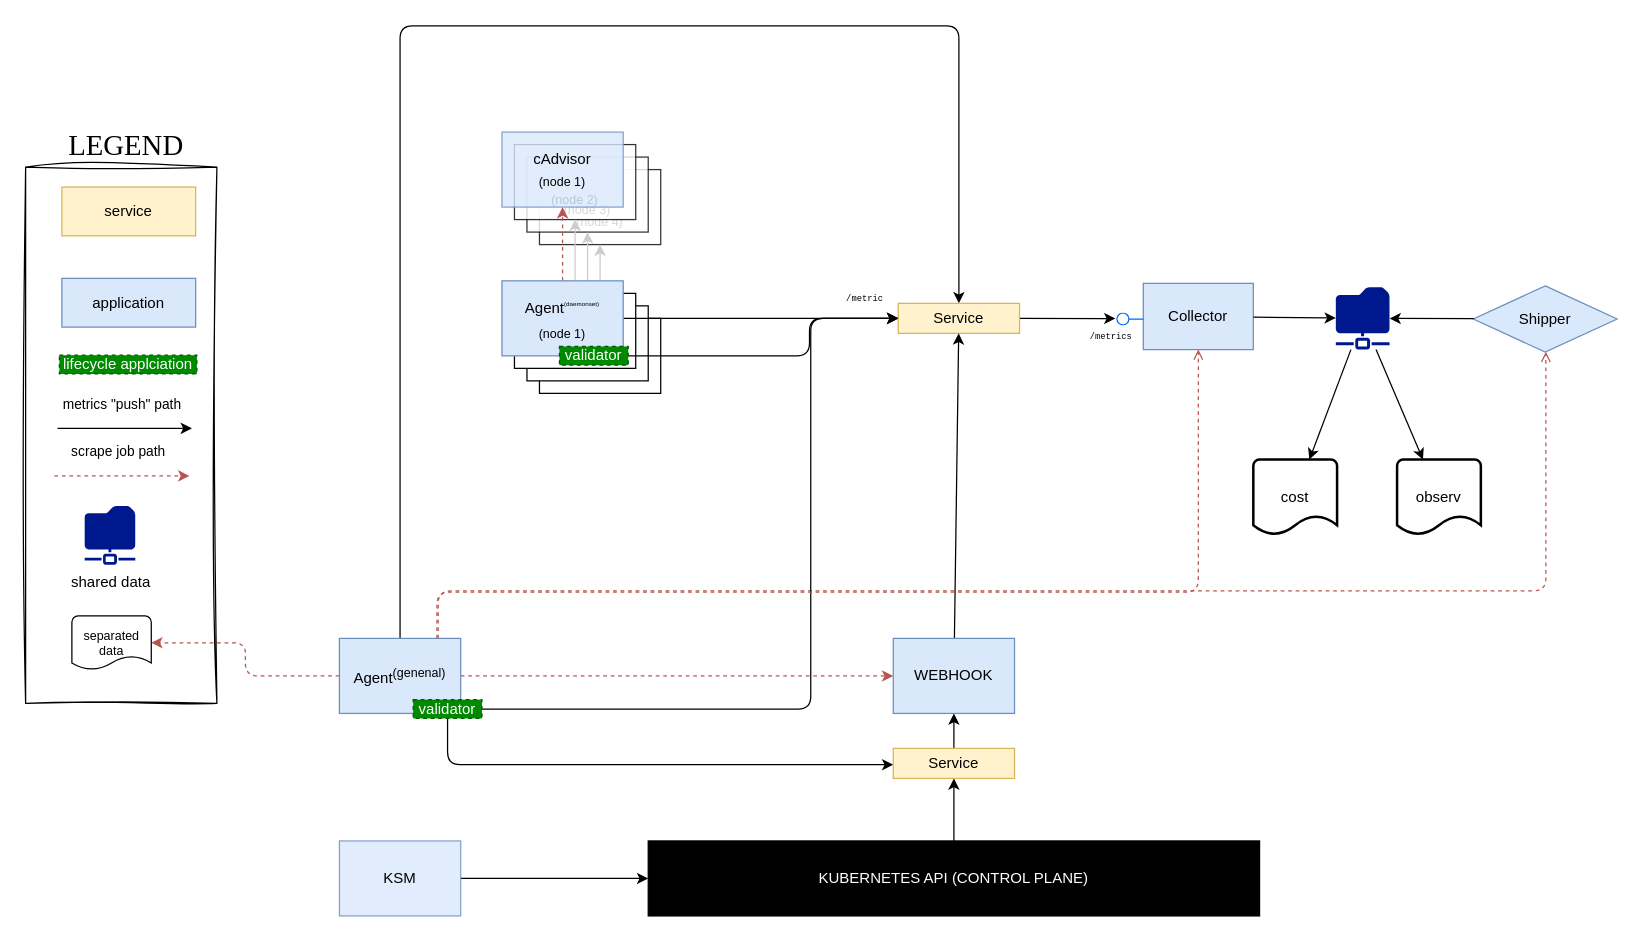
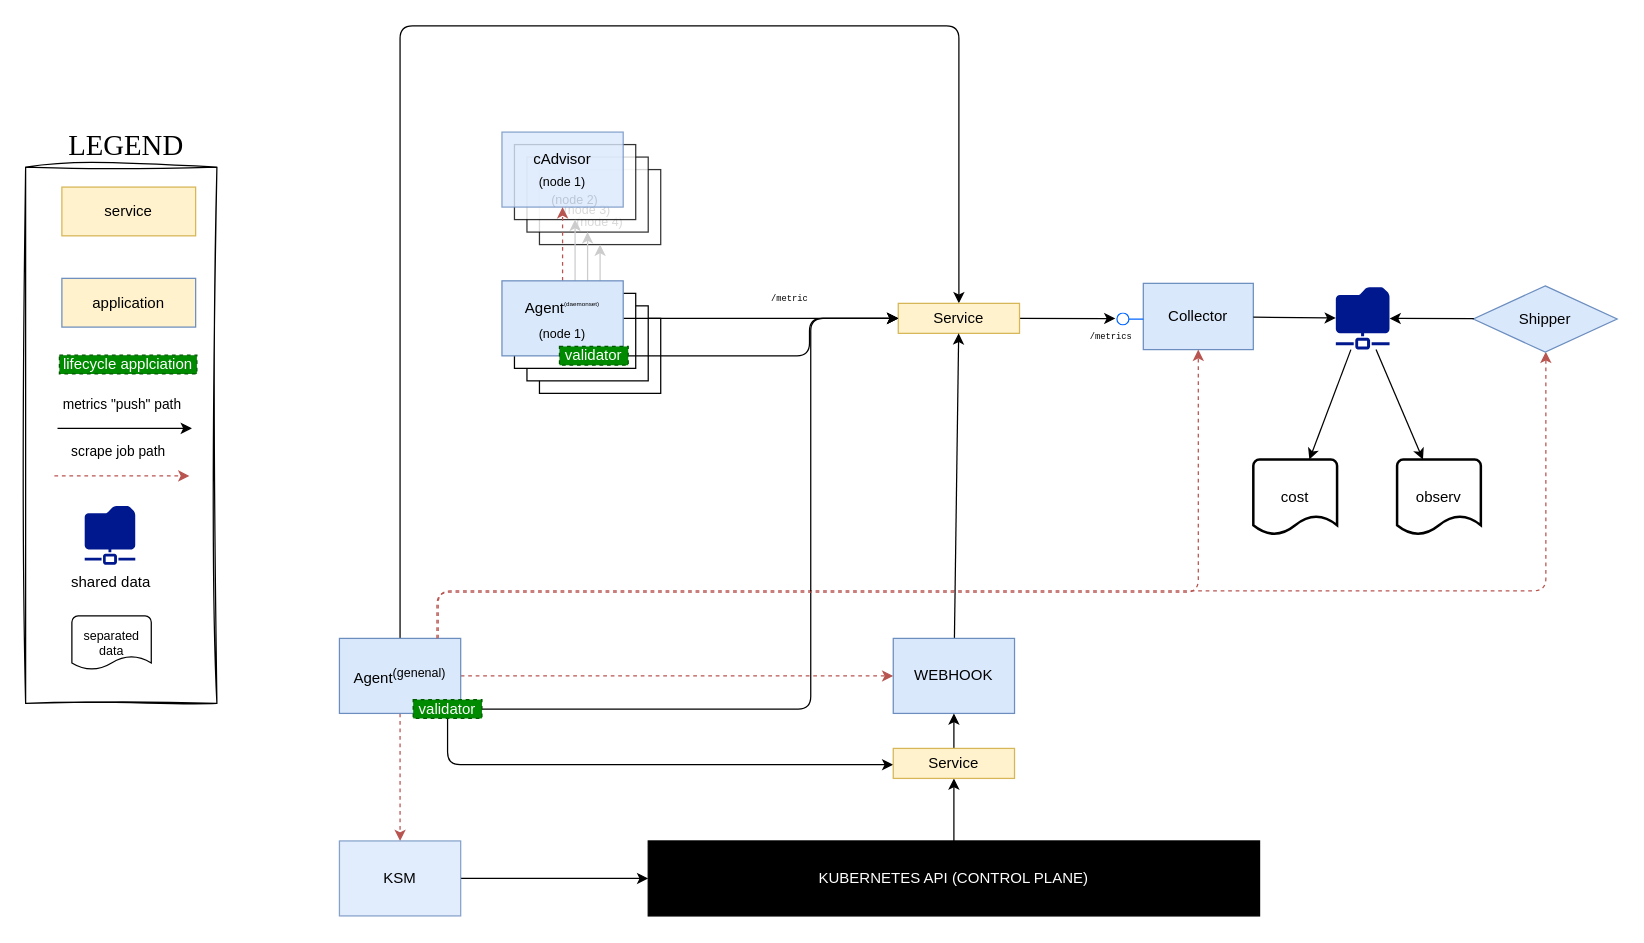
- <mxCell id="29" value="/metric" style="text;html=1;align=center;verticalAlign=middle;resizable=0;points=[];autosize=1;strokeColor=none;fillColor=none;strokeWidth=1;fontSize=7;fontFamily=Courier New;" parent="1" vertex="1"><mxGeometry x="667" y="229" width="47" height="20" as="geometry" /></mxCell>
+ <mxCell id="29" value="/metric" style="text;html=1;align=center;verticalAlign=middle;resizable=0;points=[];autosize=1;strokeColor=none;fillColor=none;strokeWidth=1;fontSize=7;fontFamily=Courier New;" parent="1" vertex="1"><mxGeometry x="607" y="229" width="47" height="20" as="geometry" /></mxCell>
- <mxCell id="51" value="application" style="rounded=0;whiteSpace=wrap;html=1;fillColor=#dae8fc;strokeColor=#6c8ebf;" parent="1" vertex="1"><mxGeometry x="49" y="222" width="107" height="39" as="geometry" /></mxCell>
+ <mxCell id="51" value="application" style="rounded=0;whiteSpace=wrap;html=1;fillColor=#fff2cc;strokeColor=#6c8ebf;" parent="1" vertex="1"><mxGeometry x="49" y="222" width="107" height="39" as="geometry" /></mxCell>
- <mxCell id="47" style="edgeStyle=orthogonalEdgeStyle;html=1;fillColor=#f8cecc;strokeColor=#b85450;dashed=1;endArrow=open;" parent="1" source="7" target="24" edge="1"><mxGeometry relative="1" as="geometry"><mxPoint x="398" y="496" as="sourcePoint" /><mxPoint x="744" y="496" as="targetPoint" /><Array as="points"><mxPoint x="349" y="473" /><mxPoint x="958" y="473" /></Array></mxGeometry></mxCell>
+ <mxCell id="47" style="edgeStyle=orthogonalEdgeStyle;html=1;fillColor=#f8cecc;strokeColor=#b85450;dashed=1;" parent="1" source="7" target="24" edge="1"><mxGeometry relative="1" as="geometry"><mxPoint x="398" y="496" as="sourcePoint" /><mxPoint x="744" y="496" as="targetPoint" /><Array as="points"><mxPoint x="349" y="473" /><mxPoint x="958" y="473" /></Array></mxGeometry></mxCell>
- <mxCell id="6" style="edgeStyle=orthogonalEdgeStyle;html=1;fillColor=#f8cecc;strokeColor=#b85450;dashed=1;endArrow=open;" parent="1" source="7" target="31" edge="1"><mxGeometry relative="1" as="geometry"><Array as="points"><mxPoint x="350" y="472" /><mxPoint x="1236" y="472" /></Array></mxGeometry></mxCell>
+ <mxCell id="6" style="edgeStyle=orthogonalEdgeStyle;html=1;fillColor=#f8cecc;strokeColor=#b85450;dashed=1;" parent="1" source="7" target="31" edge="1"><mxGeometry relative="1" as="geometry"><Array as="points"><mxPoint x="350" y="472" /><mxPoint x="1236" y="472" /></Array></mxGeometry></mxCell>
- <mxCell id="3" style="edgeStyle=orthogonalEdgeStyle;html=1;fillColor=#f8cecc;strokeColor=#b85450;dashed=1;" parent="1" source="7" target="53" edge="1"><mxGeometry relative="1" as="geometry" /></mxCell>
+ <mxCell id="3" style="edgeStyle=orthogonalEdgeStyle;html=1;fillColor=#f8cecc;strokeColor=#b85450;dashed=1;" parent="1" source="7" target="44" edge="1"><mxGeometry relative="1" as="geometry" /></mxCell>
